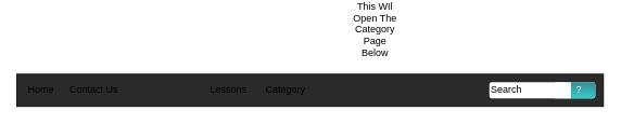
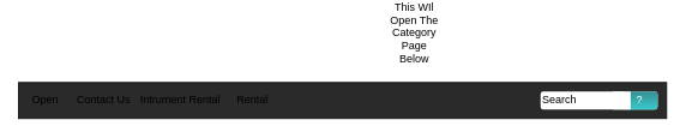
- <mxCell id="3" value="Home" style="whiteSpace=wrap;html=1;strokeColor=none;fillColor=none;" parent="1" vertex="1"><mxGeometry x="20" y="90" width="60" height="40" as="geometry" /></mxCell>
+ <mxCell id="3" value="Open" style="whiteSpace=wrap;html=1;strokeColor=none;fillColor=none;" parent="1" vertex="1"><mxGeometry x="20" y="90" width="60" height="40" as="geometry" /></mxCell>
+ <mxCell id="5" value="Intrument Rental" style="whiteSpace=wrap;html=1;strokeColor=none;fillColor=none;" parent="1" vertex="1"><mxGeometry x="150" y="90" width="100" height="40" as="geometry" /></mxCell>
- <mxCell id="6" value="Lessons" style="whiteSpace=wrap;html=1;strokeColor=none;fillColor=none;" parent="1" vertex="1"><mxGeometry x="250" y="90" width="60" height="40" as="geometry" /></mxCell>
+ <mxCell id="6" value="Rental" style="whiteSpace=wrap;html=1;strokeColor=none;fillColor=none;" parent="1" vertex="1"><mxGeometry x="250" y="90" width="60" height="40" as="geometry" /></mxCell>
- <mxCell id="12" value="Category" style="whiteSpace=wrap;html=1;strokeColor=none;fillColor=none;" vertex="1" parent="1"><mxGeometry x="310" y="90" width="80" height="40" as="geometry" /></mxCell>
